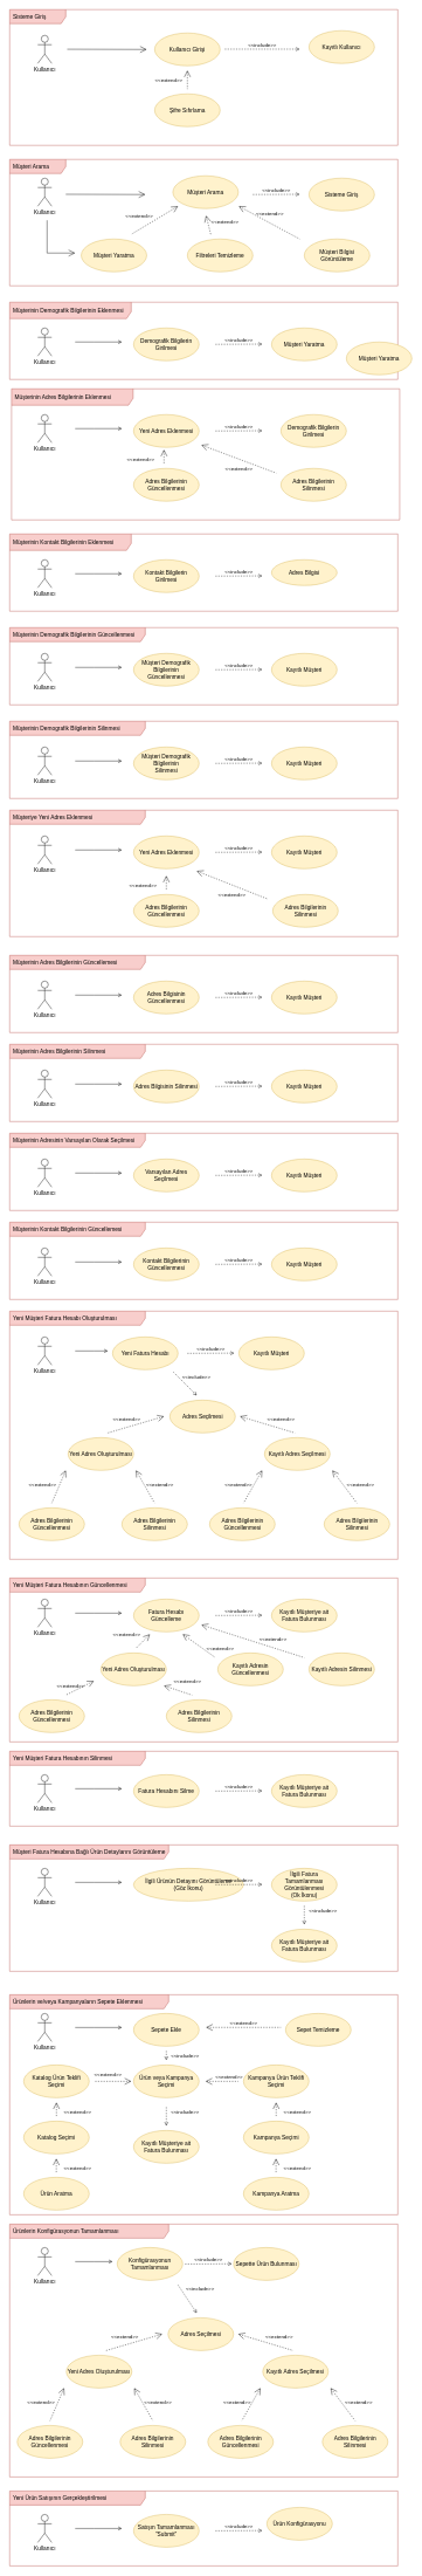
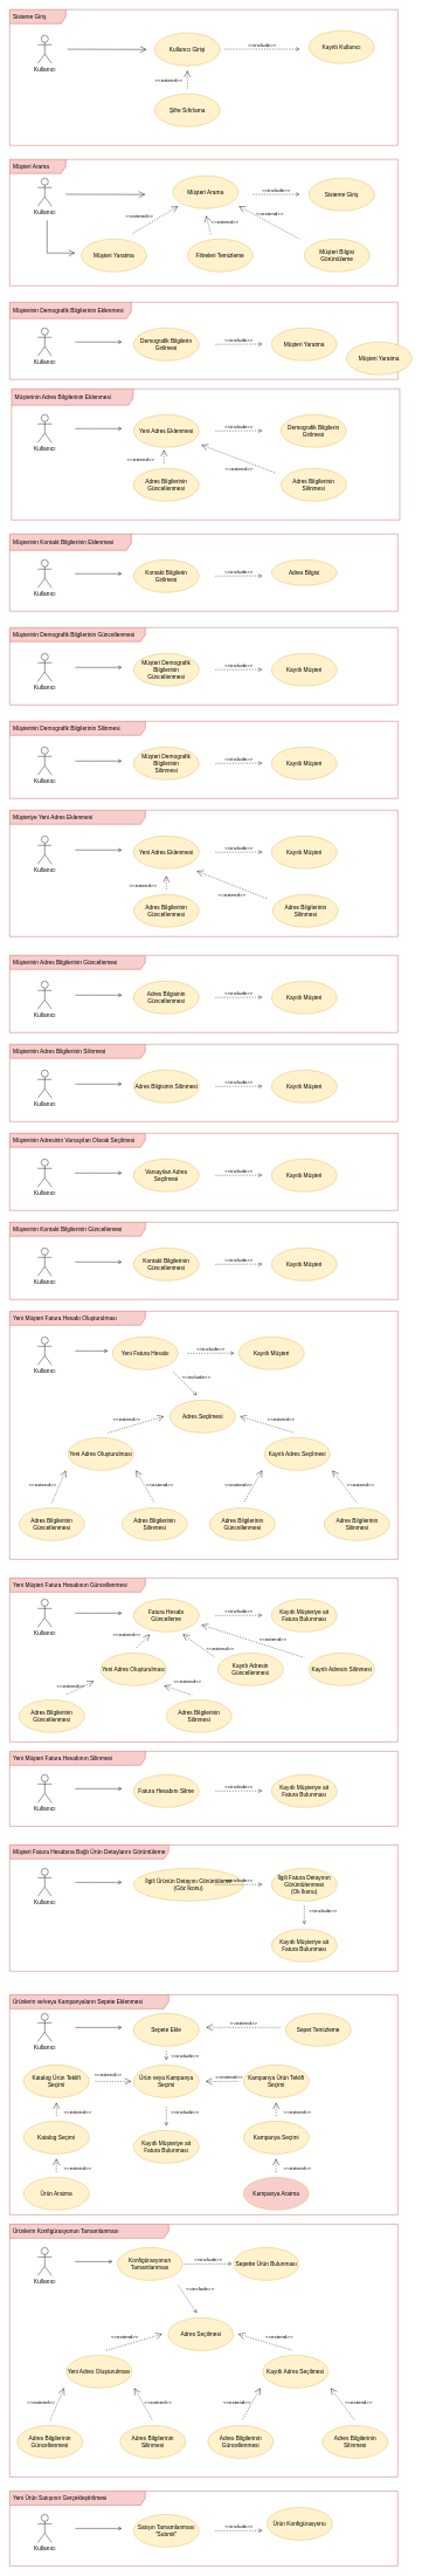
- <mxCell id="125" value="İlgili Fatura Tamamlanması Görüntülenmesi&lt;br&gt;(Ok İkonu)" style="ellipse;whiteSpace=wrap;html=1;fillColor=#fff2cc;strokeColor=#d6b656;" vertex="1" parent="1"><mxGeometry x="580" y="3990" width="140" height="70" as="geometry" /></mxCell>
+ <mxCell id="125" value="İlgili Fatura Detayının Görüntülenmesi&lt;br&gt;(Ok İkonu)" style="ellipse;whiteSpace=wrap;html=1;fillColor=#fff2cc;strokeColor=#d6b656;" vertex="1" parent="1"><mxGeometry x="580" y="3990" width="140" height="70" as="geometry" /></mxCell>
- <mxCell id="140" value="Kampanya Aratma" style="ellipse;whiteSpace=wrap;html=1;fillColor=#fff2cc;strokeColor=#d6b656;" vertex="1" parent="1"><mxGeometry x="520" y="4650" width="140" height="70" as="geometry" /></mxCell>
+ <mxCell id="140" value="Kampanya Aratma" style="ellipse;whiteSpace=wrap;html=1;fillColor=#f8cecc;strokeColor=#d6b656;" vertex="1" parent="1"><mxGeometry x="520" y="4650" width="140" height="70" as="geometry" /></mxCell>
